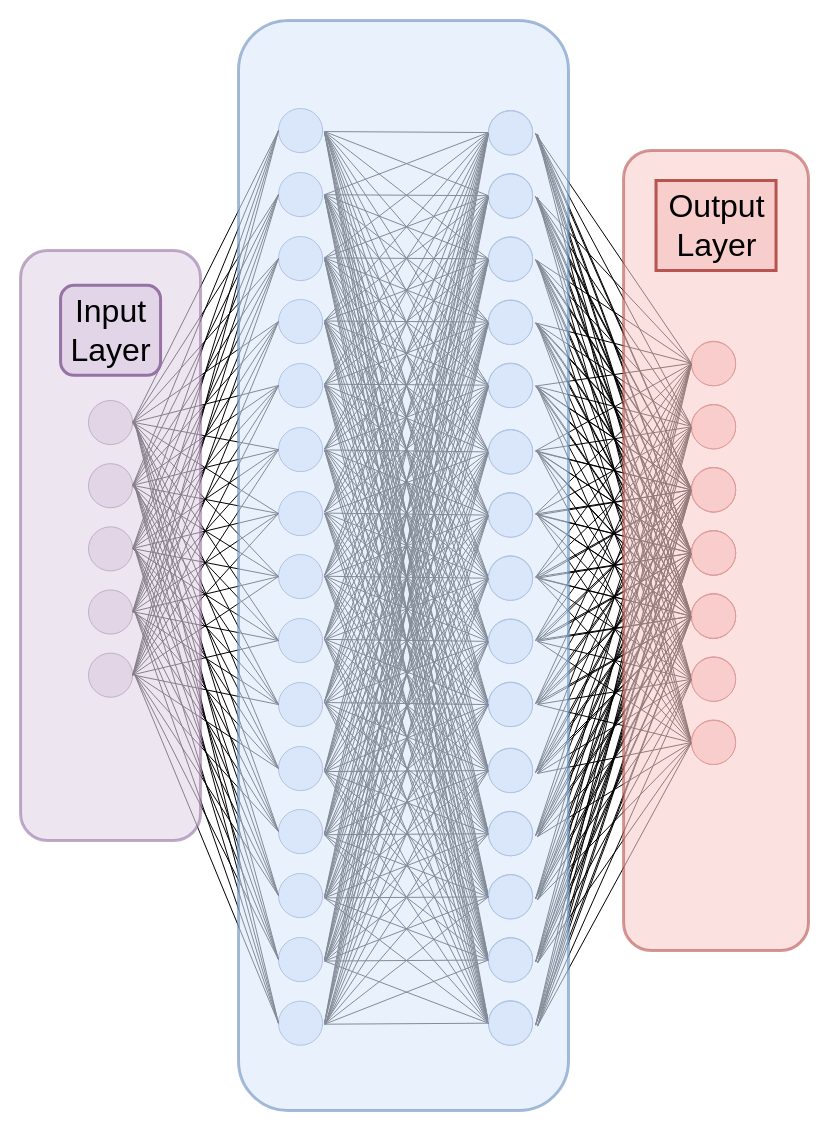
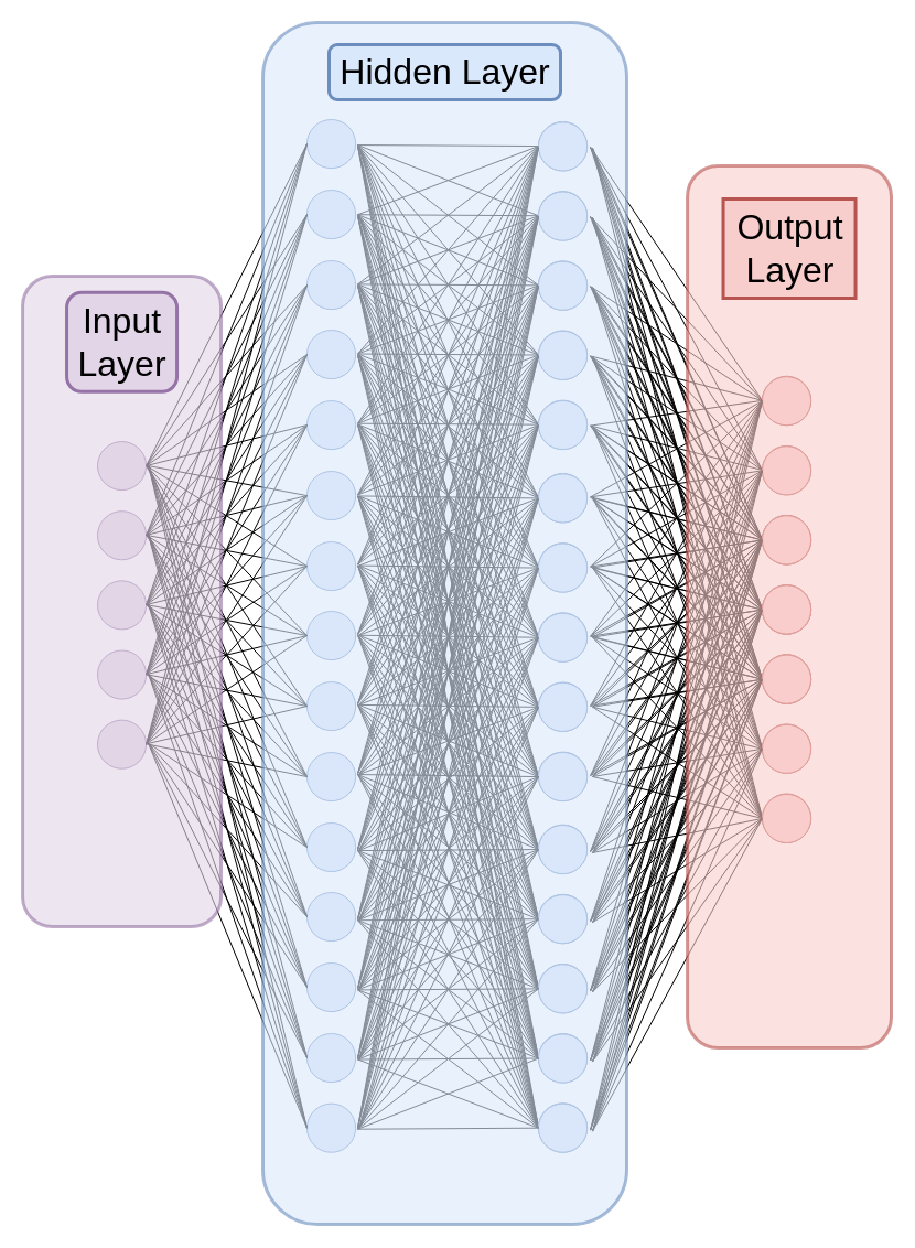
+ <mxCell id="548" value="&lt;font style=&quot;font-size: 32px;&quot;&gt;Hidden Layer&lt;/font&gt;" style="text;html=1;align=center;verticalAlign=middle;resizable=0;points=[];autosize=1;fillColor=#dae8fc;strokeColor=#6c8ebf;strokeWidth=3;rounded=1;" vertex="1" parent="1"><mxGeometry x="298" y="40" width="210" height="50" as="geometry" /></mxCell>
- <mxCell id="550" value="Input&lt;br&gt;Layer" style="text;html=1;align=center;verticalAlign=middle;resizable=0;points=[];autosize=1;strokeColor=#9673a6;fillColor=#e1d5e7;fontSize=32;strokeWidth=3;rounded=1;" vertex="1" parent="1"><mxGeometry x="60.06" y="284.87" width="100" height="90" as="geometry" /></mxCell>
+ <mxCell id="550" value="Input&lt;br&gt;Layer" style="text;html=1;align=center;verticalAlign=middle;resizable=0;points=[];autosize=1;strokeColor=#9673a6;fillColor=#e1d5e7;fontSize=32;strokeWidth=3;rounded=1;" vertex="1" parent="1"><mxGeometry x="60.06" y="264.87" width="100" height="90" as="geometry" /></mxCell>
